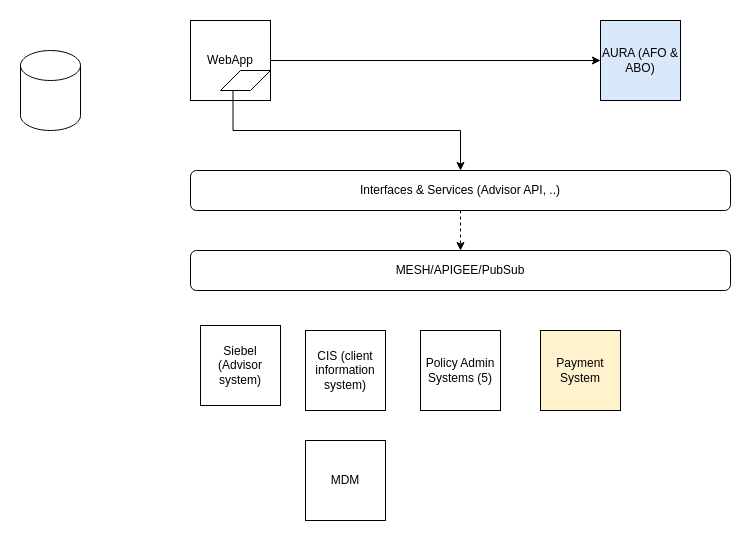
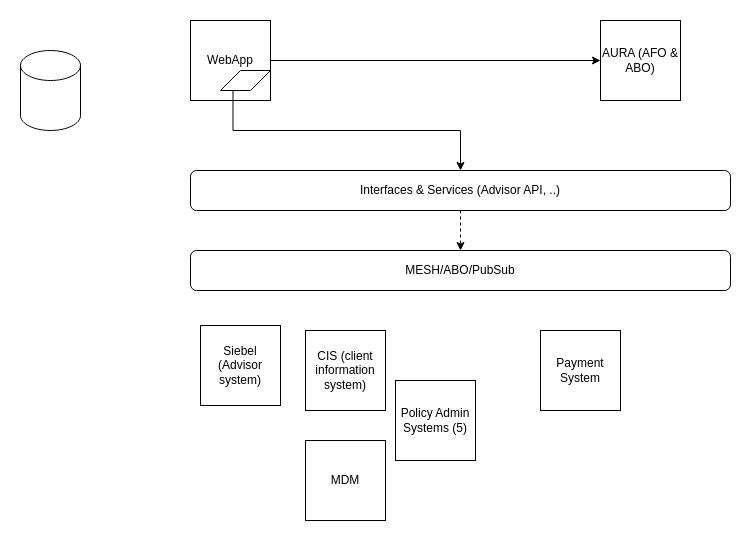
- <mxCell id="4" value="AURA (AFO &amp;amp; ABO)" style="whiteSpace=wrap;html=1;aspect=fixed;fillColor=#dae8fc;" vertex="1" parent="1"><mxGeometry x="600" y="20" width="80" height="80" as="geometry" /></mxCell>
+ <mxCell id="4" value="AURA (AFO &amp;amp; ABO)" style="whiteSpace=wrap;html=1;aspect=fixed;" vertex="1" parent="1"><mxGeometry x="600" y="20" width="80" height="80" as="geometry" /></mxCell>
- <mxCell id="12" value="MESH/APIGEE/PubSub" style="rounded=1;whiteSpace=wrap;html=1;" vertex="1" parent="1"><mxGeometry x="190" y="250" width="540" height="40" as="geometry" /></mxCell>
+ <mxCell id="12" value="MESH/ABO/PubSub" style="rounded=1;whiteSpace=wrap;html=1;" vertex="1" parent="1"><mxGeometry x="190" y="250" width="540" height="40" as="geometry" /></mxCell>
- <mxCell id="9" value="Policy Admin Systems (5)" style="whiteSpace=wrap;html=1;aspect=fixed;" vertex="1" parent="1"><mxGeometry x="420" y="330" width="80" height="80" as="geometry" /></mxCell>
+ <mxCell id="9" value="Policy Admin Systems (5)" style="whiteSpace=wrap;html=1;aspect=fixed;" vertex="1" parent="1"><mxGeometry x="395" y="380" width="80" height="80" as="geometry" /></mxCell>
- <mxCell id="11" value="Payment System" style="whiteSpace=wrap;html=1;aspect=fixed;fillColor=#fff2cc;" vertex="1" parent="1"><mxGeometry x="540" y="330" width="80" height="80" as="geometry" /></mxCell>
+ <mxCell id="11" value="Payment System" style="whiteSpace=wrap;html=1;aspect=fixed;" vertex="1" parent="1"><mxGeometry x="540" y="330" width="80" height="80" as="geometry" /></mxCell>
